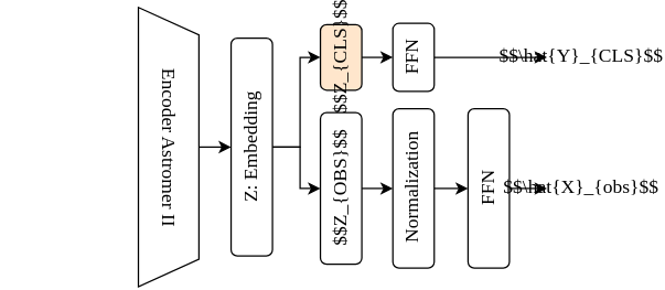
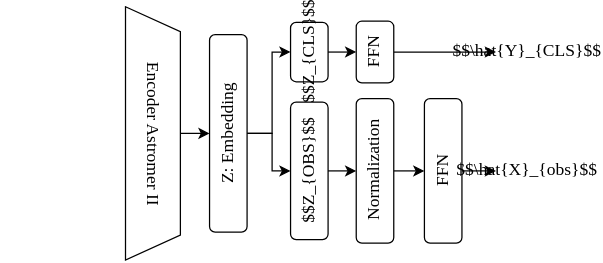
- <mxCell id="10" value="$$Z_{CLS}$$" style="rounded=1;whiteSpace=wrap;html=1;rotation=-90;fontFamily=Garamond;fontSize=14;fillColor=#ffe6cc;" vertex="1" parent="1"><mxGeometry x="223" y="20" width="47.5" height="30" as="geometry" /></mxCell>
+ <mxCell id="10" value="$$Z_{CLS}$$" style="rounded=1;whiteSpace=wrap;html=1;rotation=-90;fontFamily=Garamond;fontSize=14;" vertex="1" parent="1"><mxGeometry x="223" y="20" width="47.5" height="30" as="geometry" /></mxCell>
